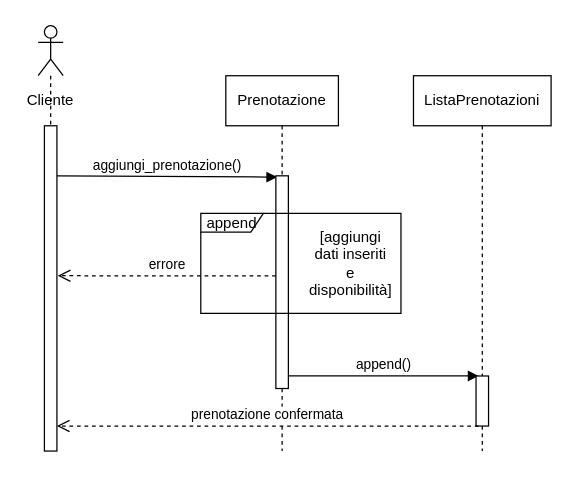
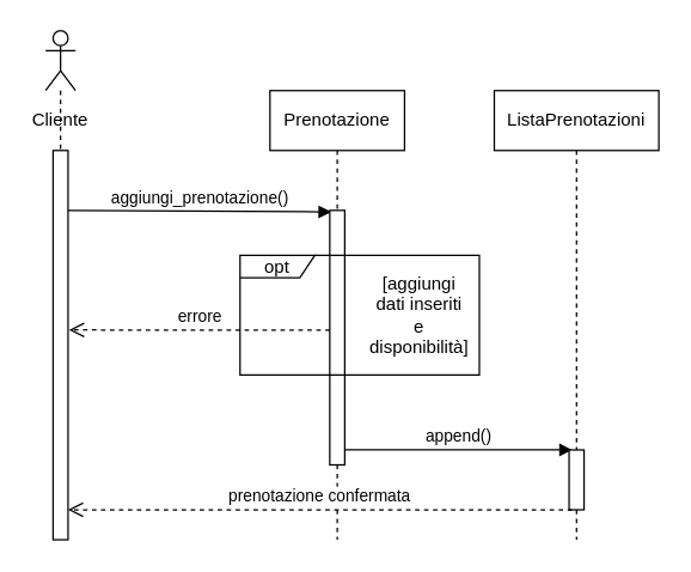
- <mxCell id="10" value="append" style="shape=umlFrame;whiteSpace=wrap;html=1;width=50;height=15;" vertex="1" parent="1"><mxGeometry x="160" y="170" width="160" height="80" as="geometry" /></mxCell>
+ <mxCell id="10" value="opt" style="shape=umlFrame;whiteSpace=wrap;html=1;width=50;height=15;" vertex="1" parent="1"><mxGeometry x="160" y="170" width="160" height="80" as="geometry" /></mxCell>
